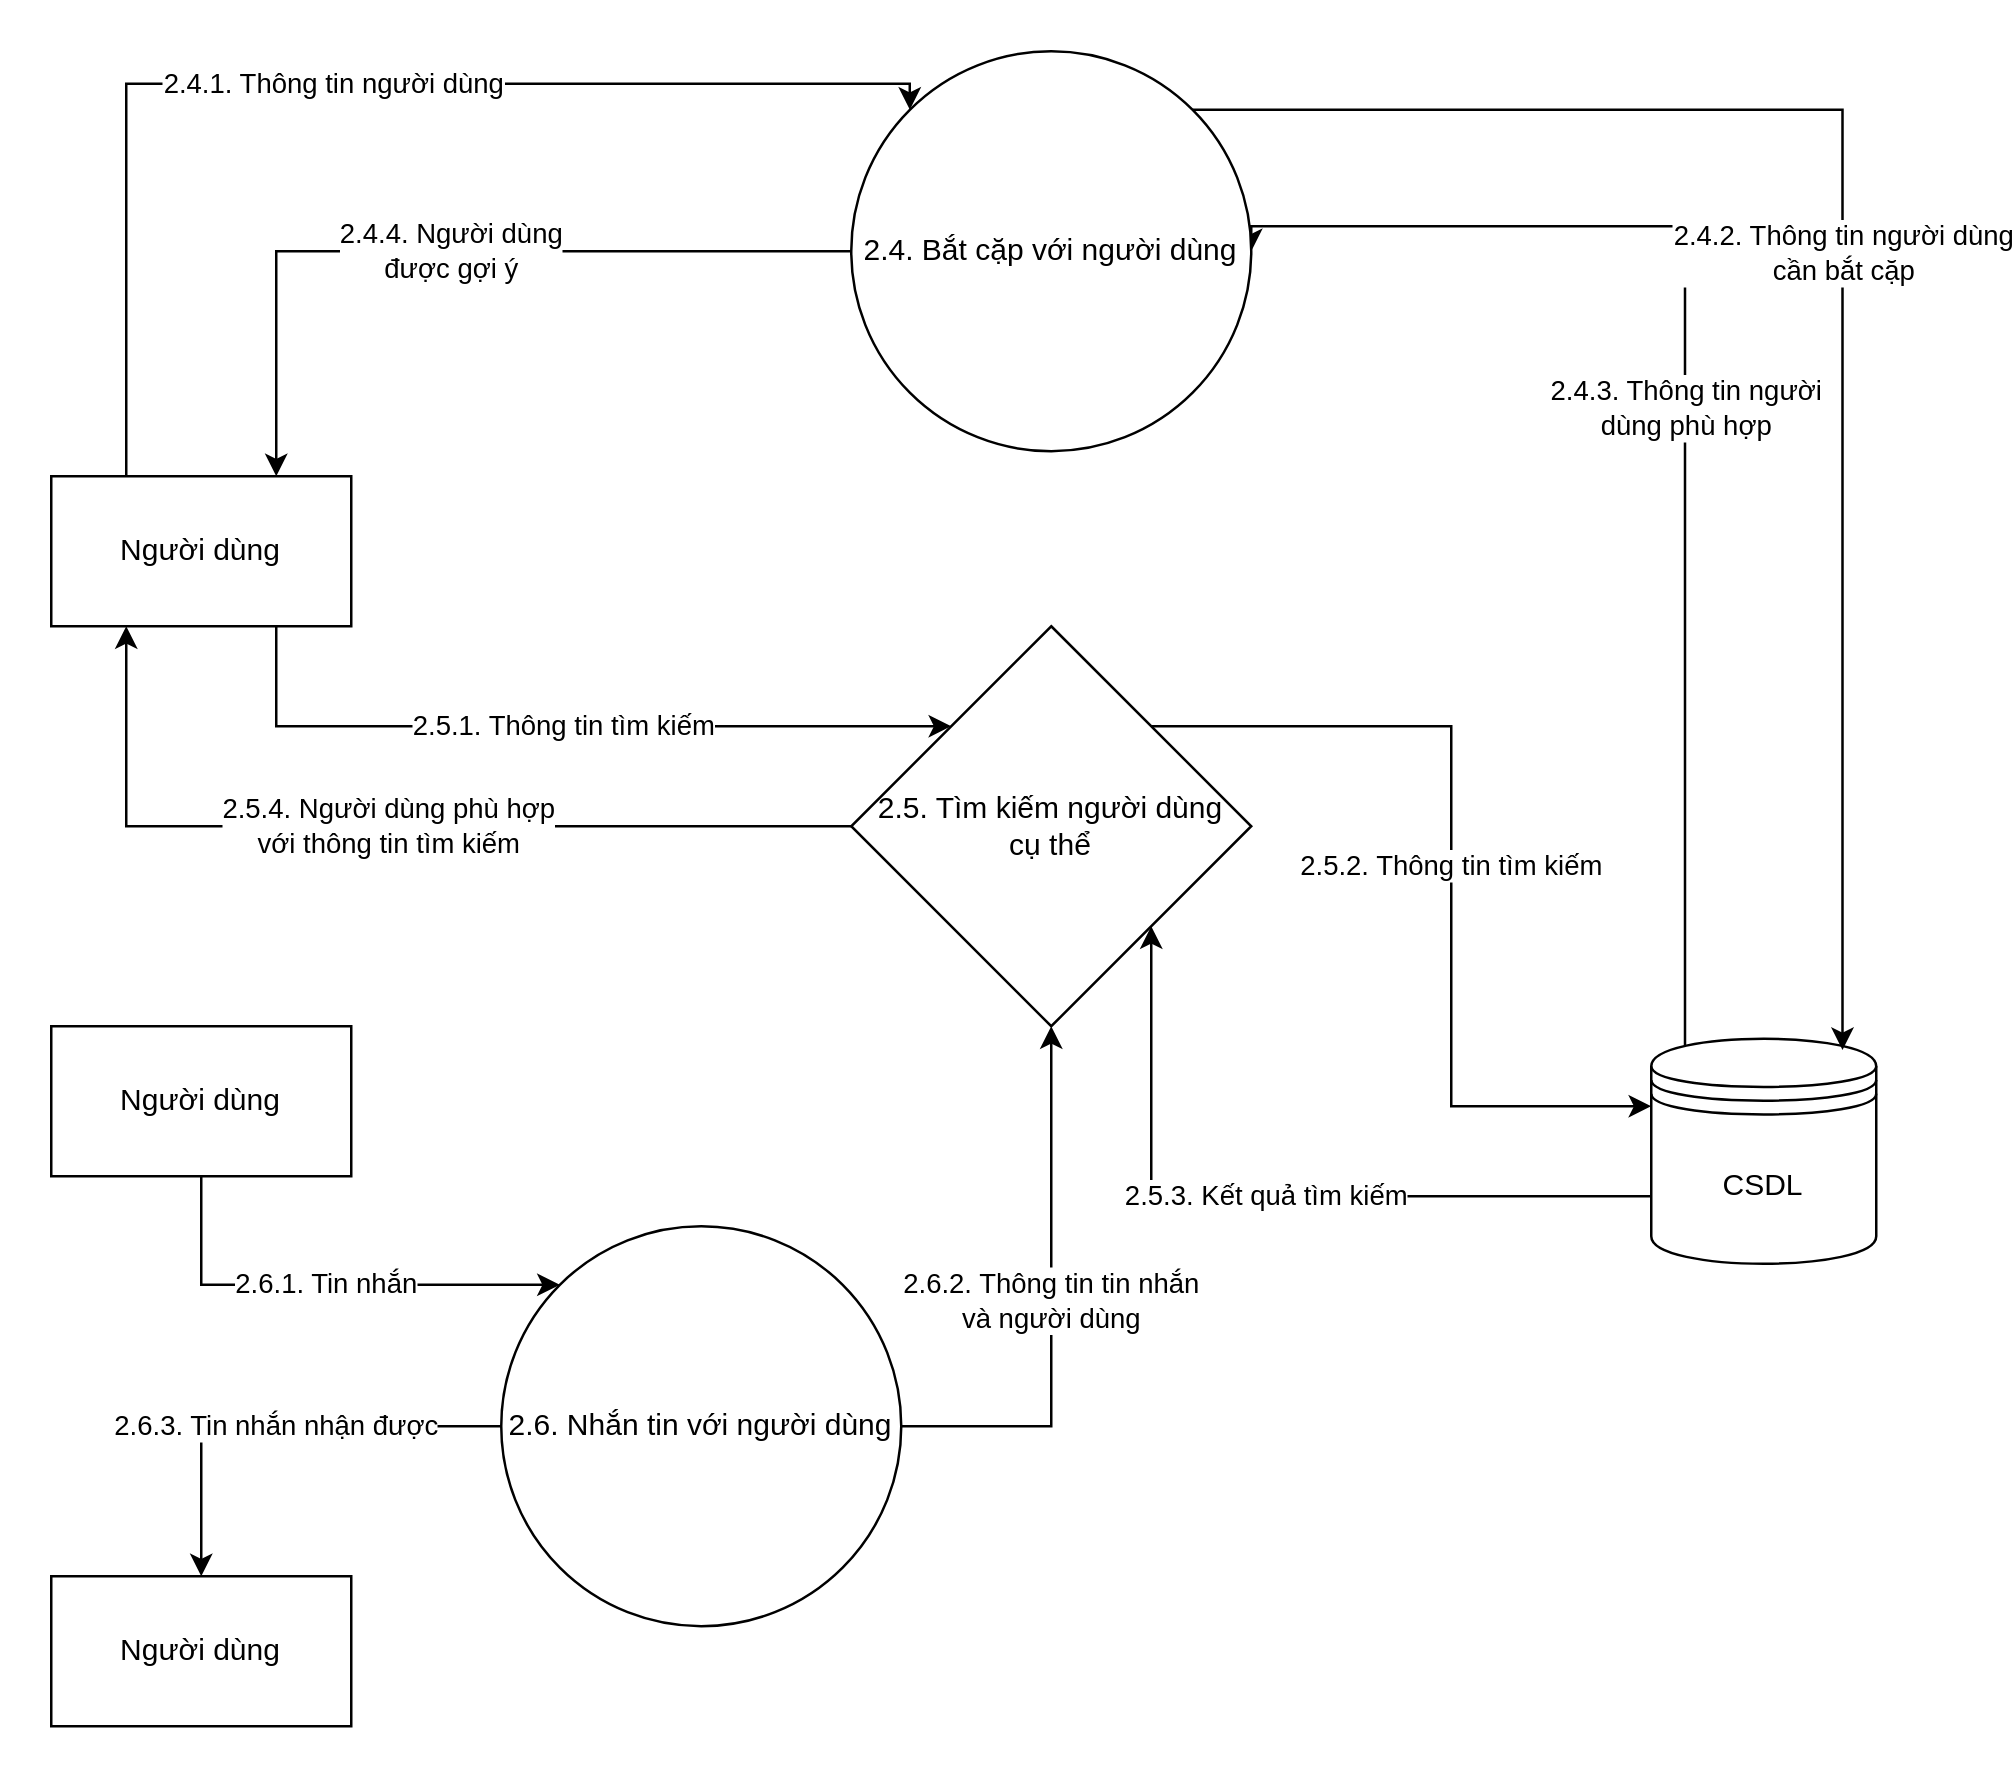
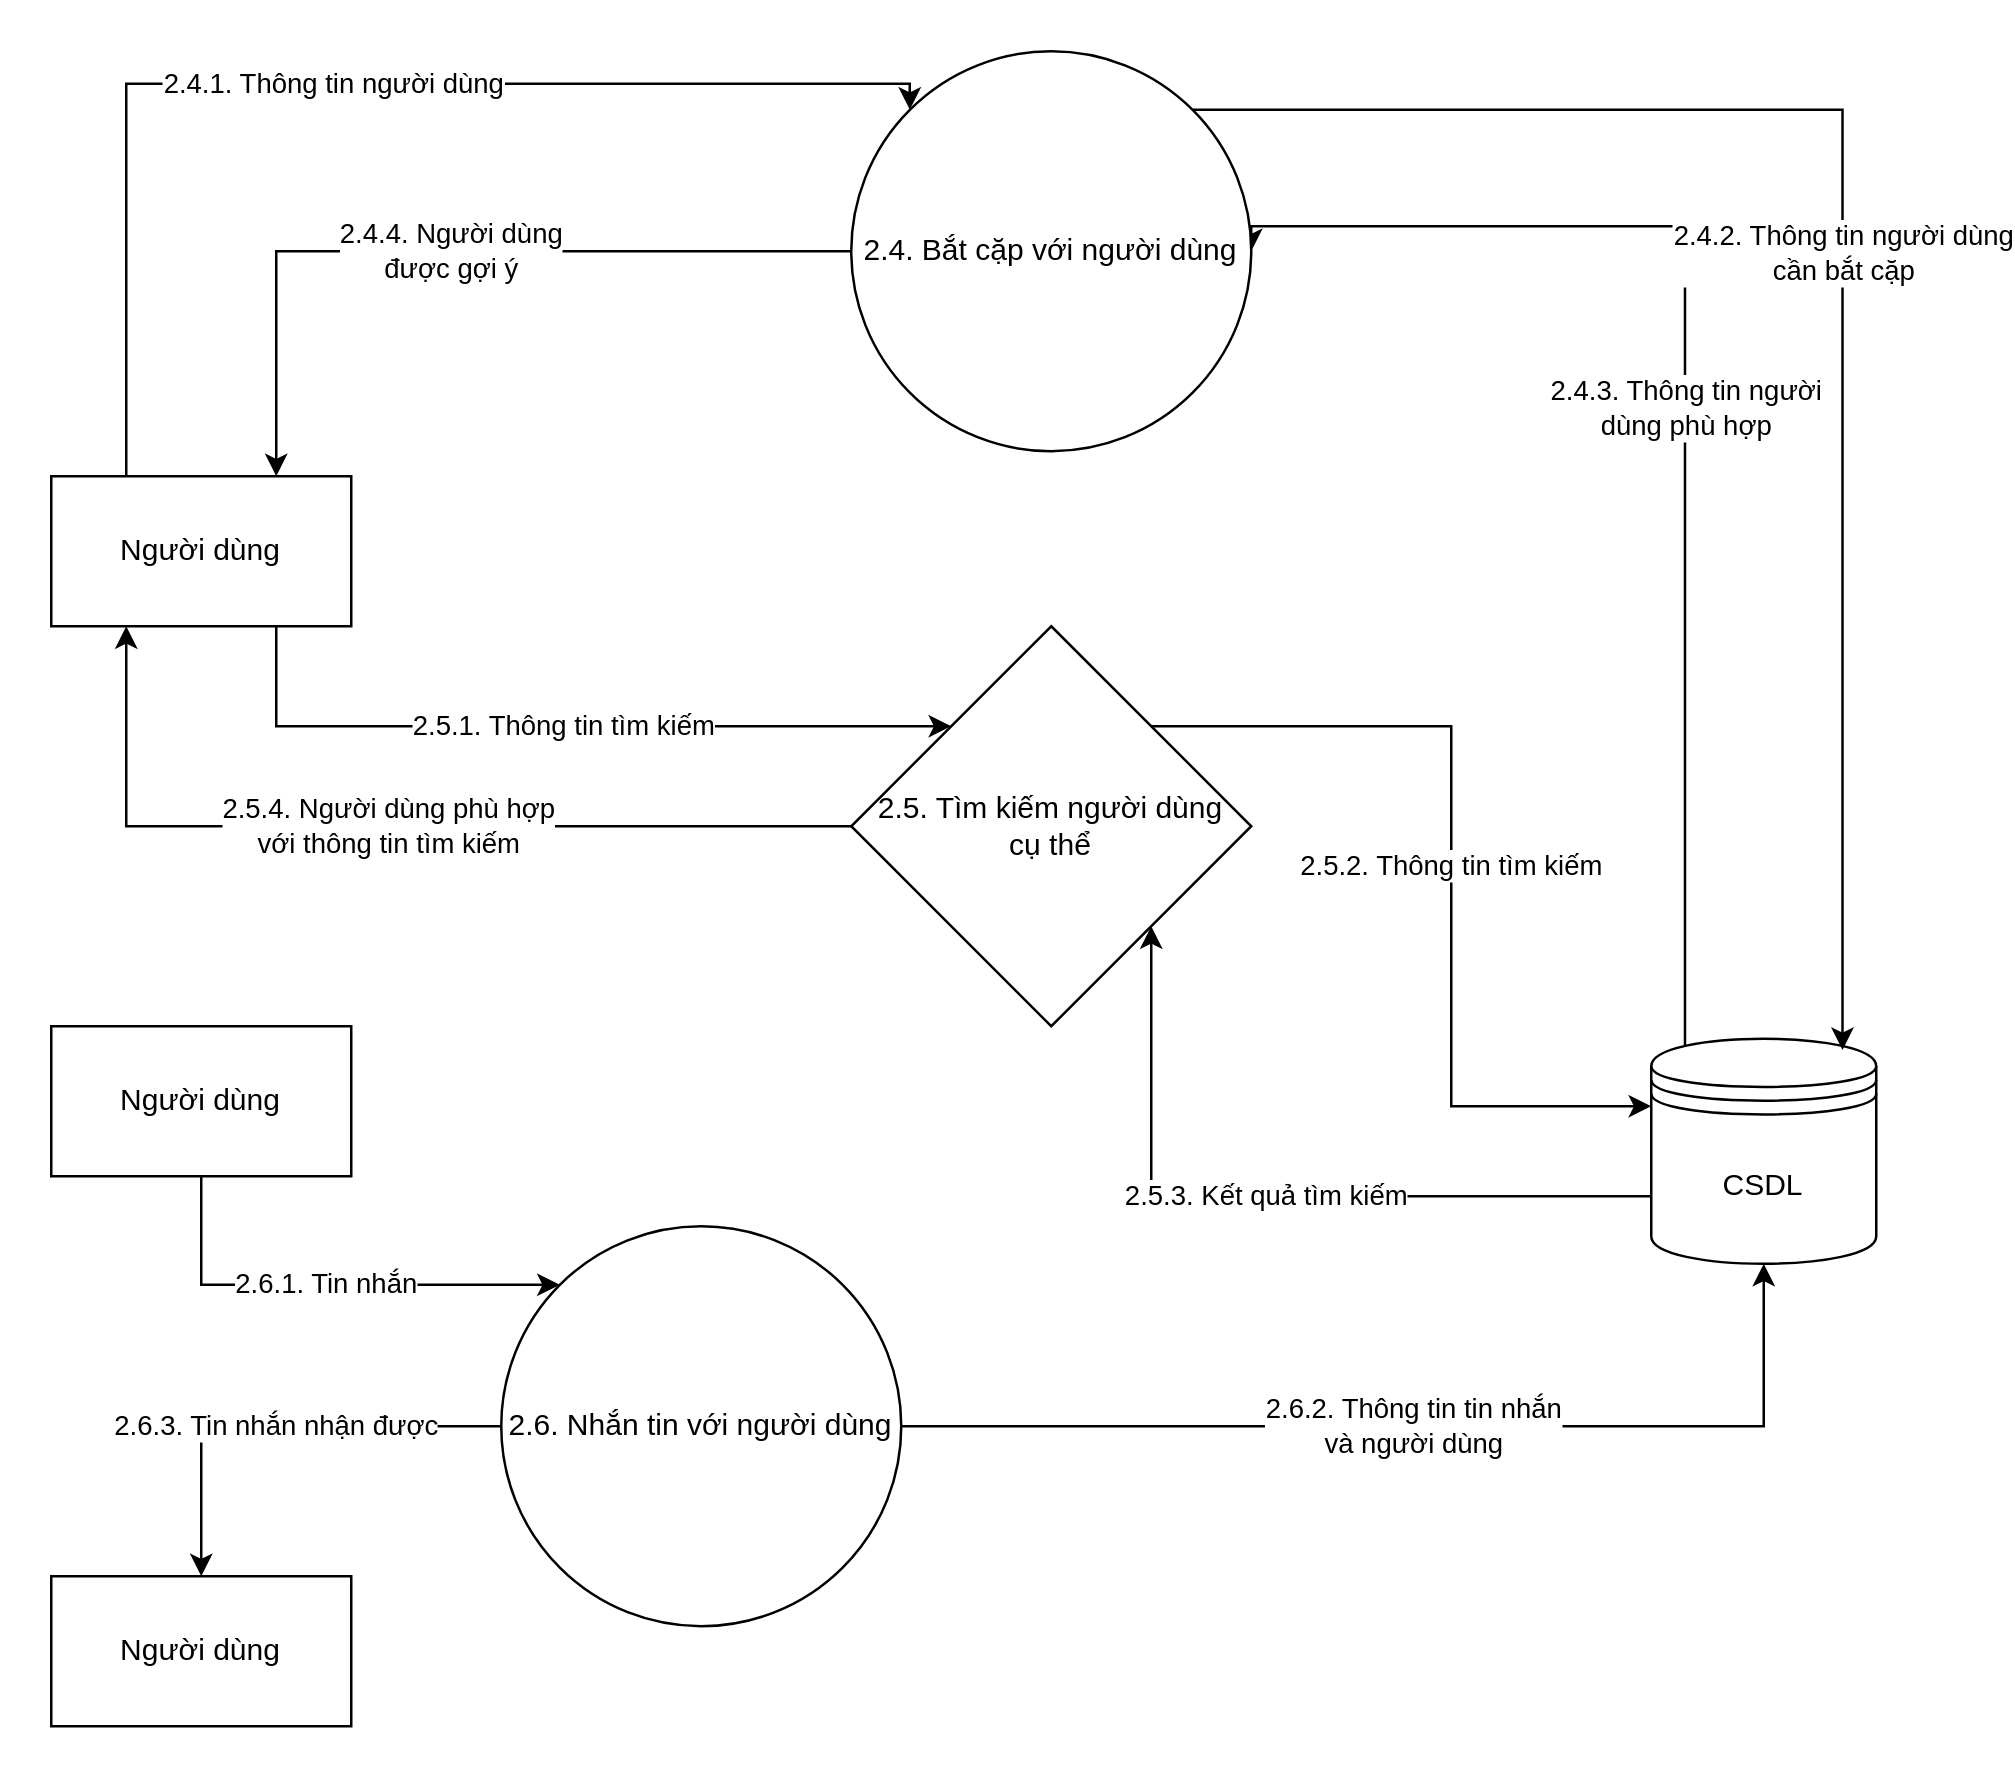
- <mxCell id="14" value="2.6.2. Thông tin tin nhắn&lt;br&gt;và người dùng" style="edgeStyle=orthogonalEdgeStyle;rounded=0;orthogonalLoop=1;jettySize=auto;html=1;exitX=1;exitY=0.5;exitDx=0;exitDy=0;" parent="1" source="16" target="10" edge="1"><mxGeometry relative="1" as="geometry" /></mxCell>
+ <mxCell id="14" value="2.6.2. Thông tin tin nhắn&lt;br&gt;và người dùng" style="edgeStyle=orthogonalEdgeStyle;rounded=0;orthogonalLoop=1;jettySize=auto;html=1;exitX=1;exitY=0.5;exitDx=0;exitDy=0;entryX=0.5;entryY=1;entryDx=0;entryDy=0;" parent="1" source="16" target="7" edge="1"><mxGeometry relative="1" as="geometry" /></mxCell>
